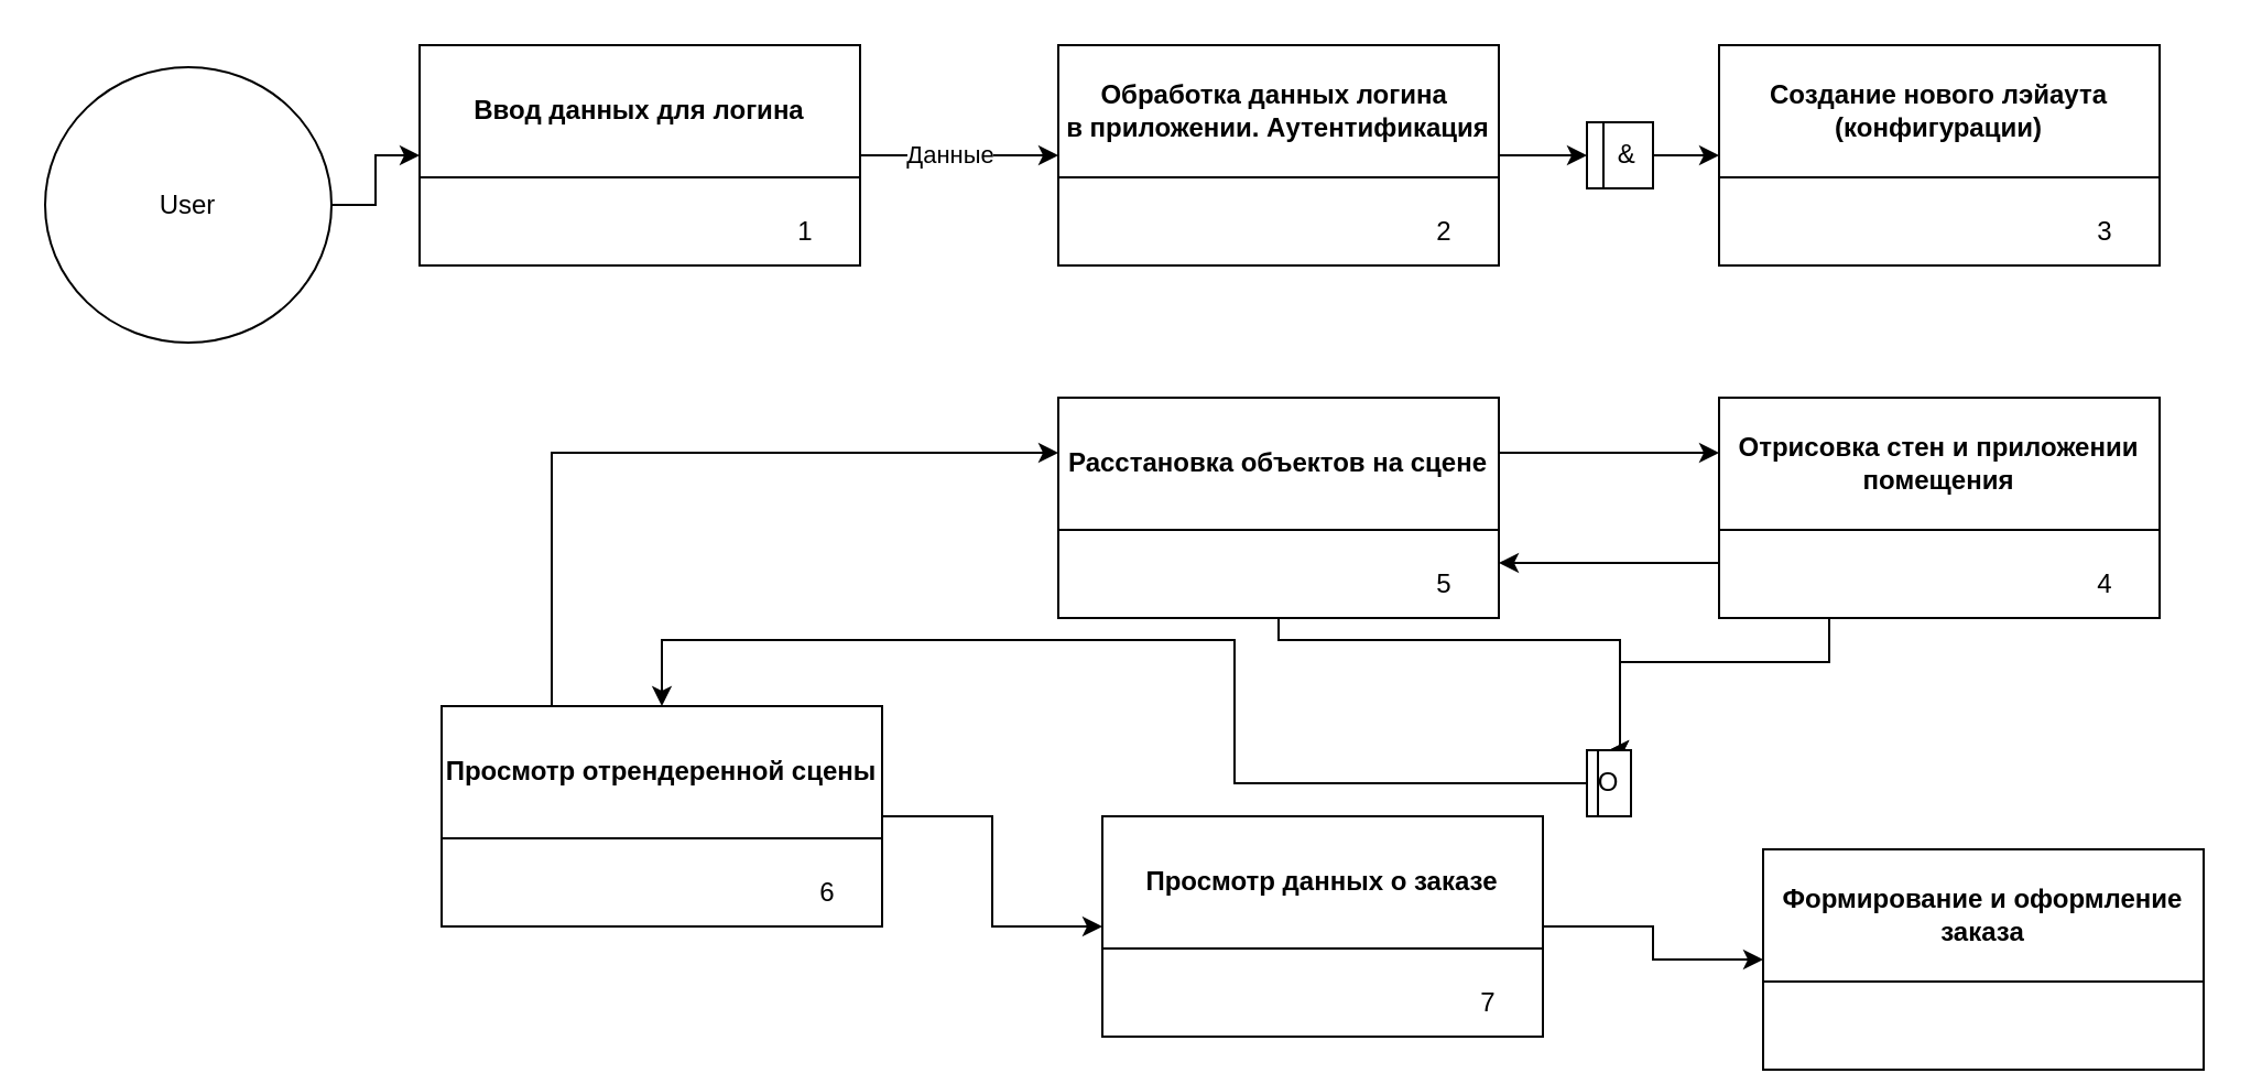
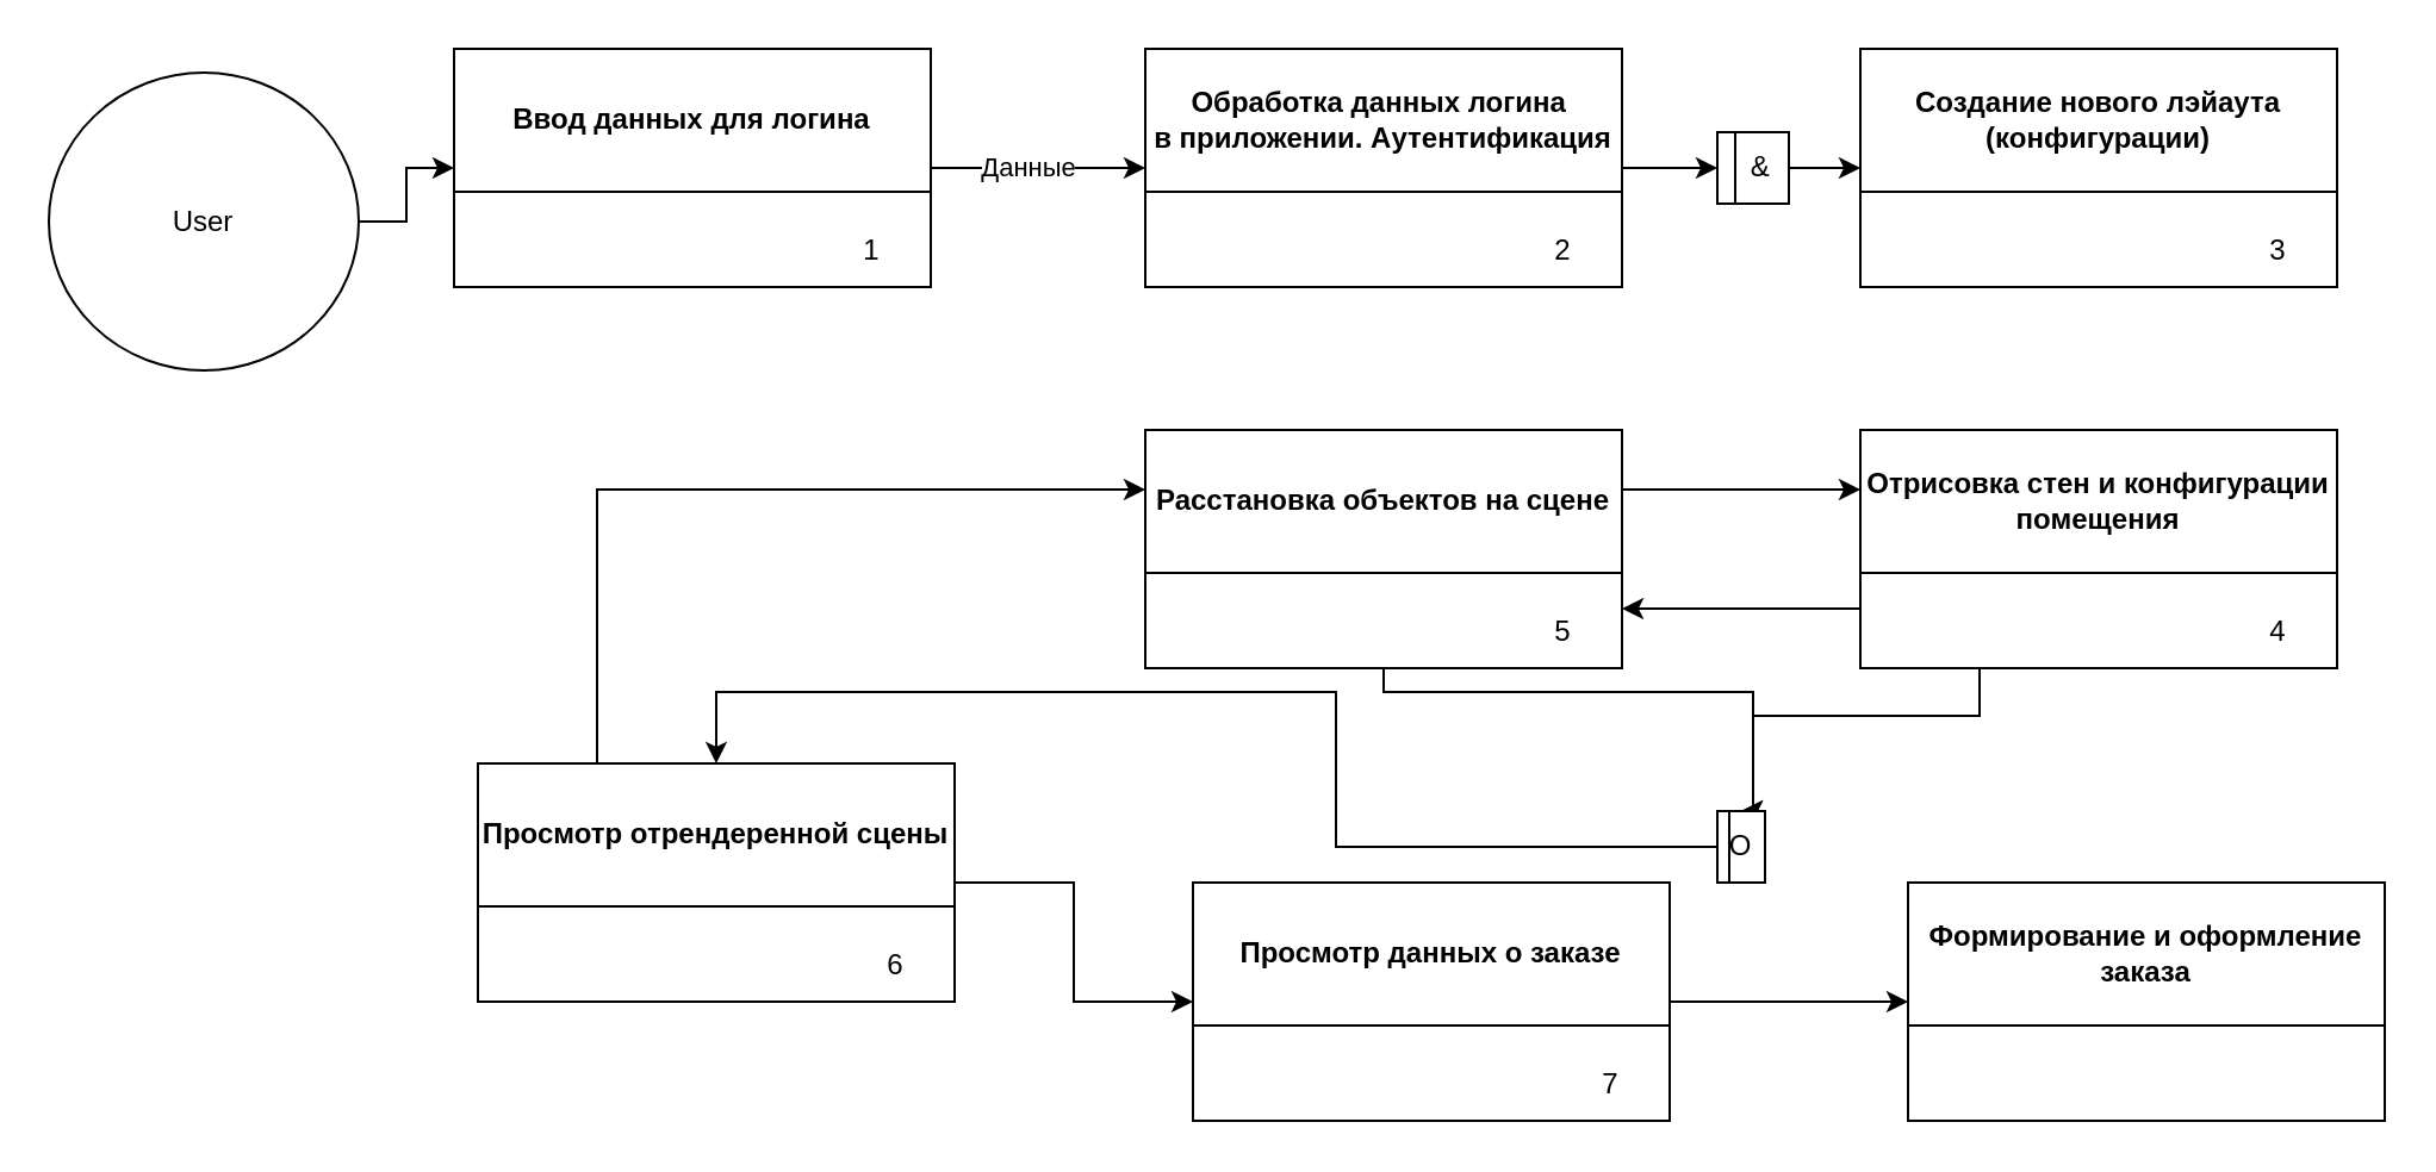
- <mxCell id="15" value="Отрисовка стен и приложении помещения" style="swimlane;whiteSpace=wrap;html=1;startSize=60;" vertex="1" parent="1"><mxGeometry x="780" y="180" width="200" height="100" as="geometry" /></mxCell>
+ <mxCell id="15" value="Отрисовка стен и конфигурации помещения" style="swimlane;whiteSpace=wrap;html=1;startSize=60;" vertex="1" parent="1"><mxGeometry x="780" y="180" width="200" height="100" as="geometry" /></mxCell>
- <mxCell id="32" value="Формирование и оформление заказа" style="swimlane;whiteSpace=wrap;html=1;startSize=60;" vertex="1" parent="1"><mxGeometry x="800" y="385" width="200" height="100" as="geometry" /></mxCell>
+ <mxCell id="32" value="Формирование и оформление заказа" style="swimlane;whiteSpace=wrap;html=1;startSize=60;" vertex="1" parent="1"><mxGeometry x="800" y="370" width="200" height="100" as="geometry" /></mxCell>
